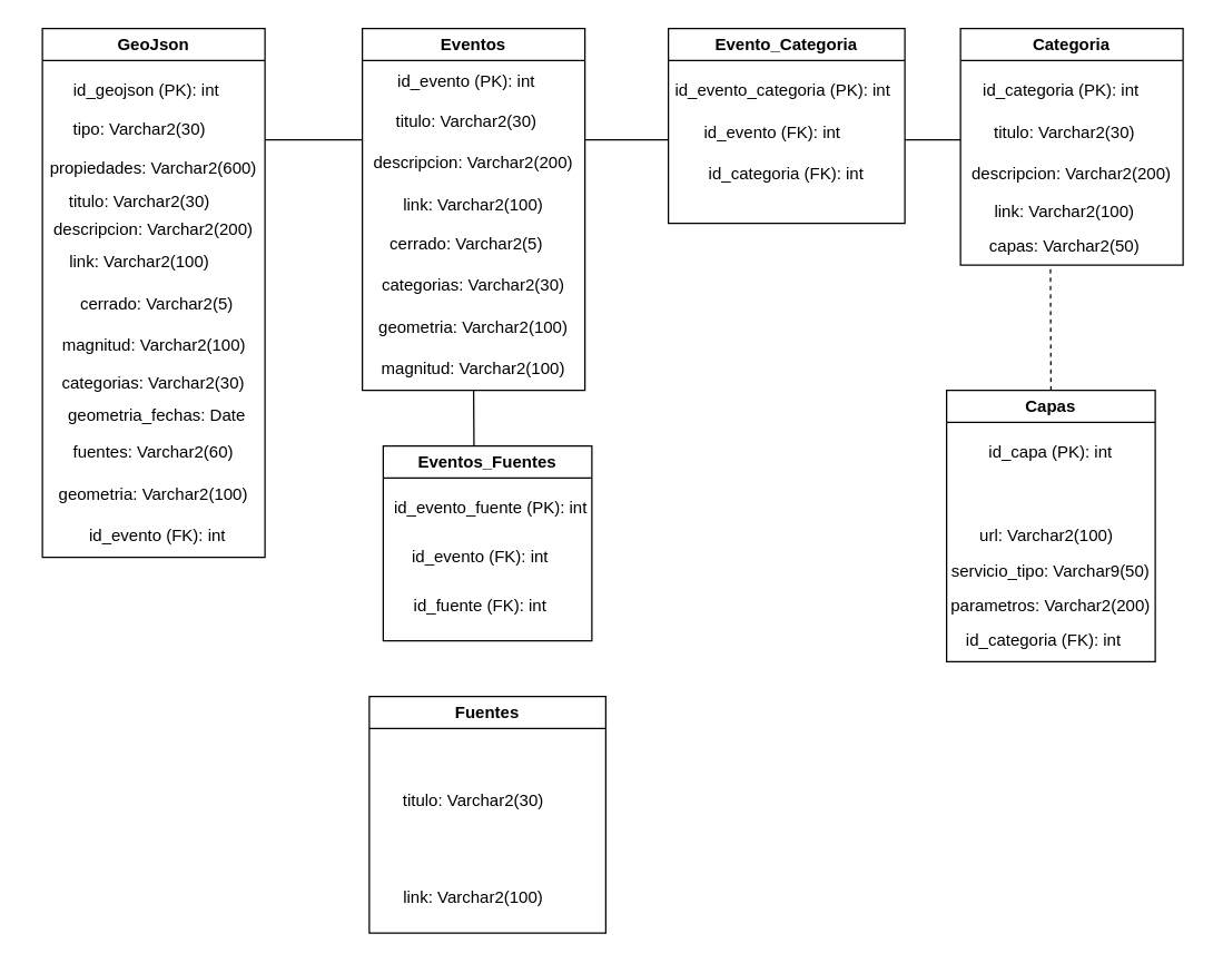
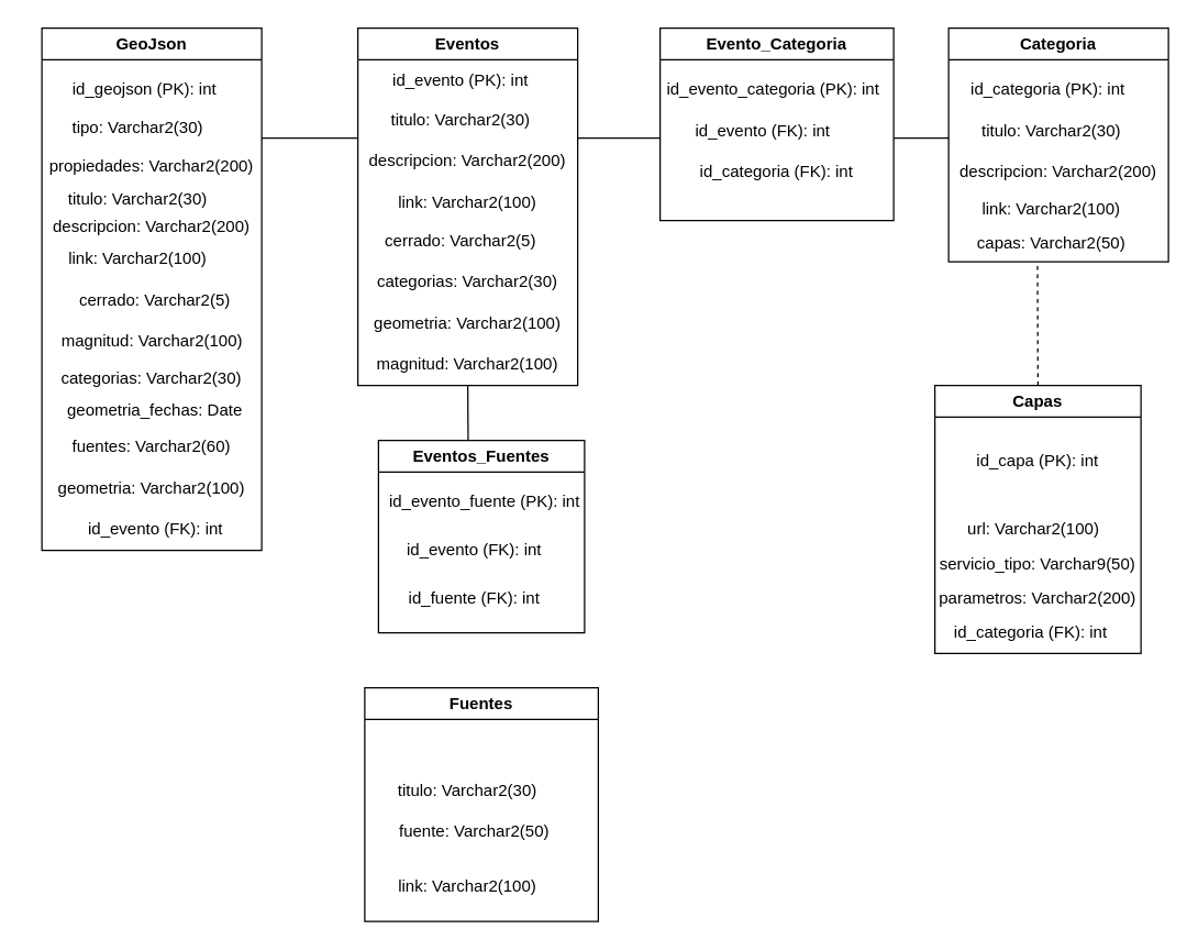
- <mxCell id="5" value="propiedades: Varchar2(600)" style="text;strokeColor=none;align=center;fillColor=none;html=1;verticalAlign=middle;whiteSpace=wrap;rounded=0;" vertex="1" parent="2"><mxGeometry x="-10" y="86" width="180" height="30" as="geometry" /></mxCell>
+ <mxCell id="5" value="propiedades: Varchar2(200)" style="text;strokeColor=none;align=center;fillColor=none;html=1;verticalAlign=middle;whiteSpace=wrap;rounded=0;" vertex="1" parent="2"><mxGeometry x="-10" y="86" width="180" height="30" as="geometry" /></mxCell>
- <mxCell id="37" value="id_capa (PK): int" style="text;strokeColor=none;align=center;fillColor=none;html=1;verticalAlign=middle;whiteSpace=wrap;rounded=0;" vertex="1" parent="36"><mxGeometry x="20" y="30" width="110" height="30" as="geometry" /></mxCell>
+ <mxCell id="37" value="id_capa (PK): int" style="text;strokeColor=none;align=center;fillColor=none;html=1;verticalAlign=middle;whiteSpace=wrap;rounded=0;" vertex="1" parent="36"><mxGeometry x="20" y="40" width="110" height="30" as="geometry" /></mxCell>
+ <mxCell id="44" value="fuente: Varchar2(50)" style="text;strokeColor=none;align=center;fillColor=none;html=1;verticalAlign=middle;whiteSpace=wrap;rounded=0;" vertex="1" parent="42"><mxGeometry x="20" y="90" width="120" height="30" as="geometry" /></mxCell>
